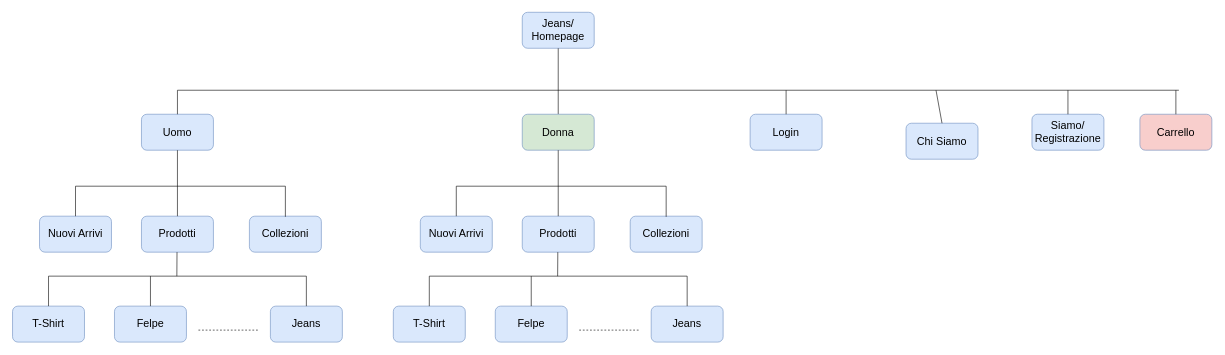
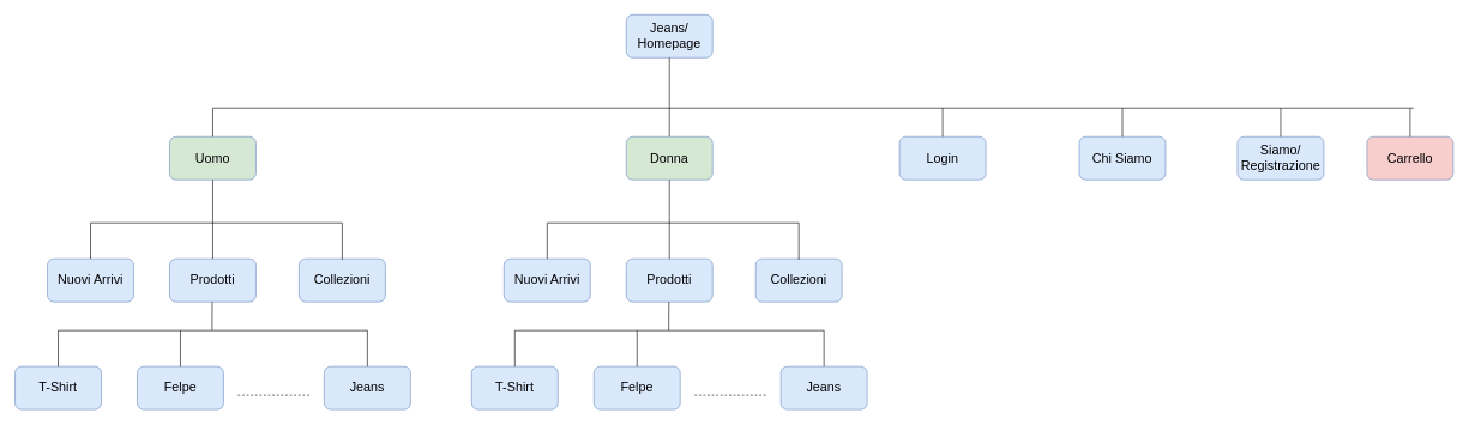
- <mxCell id="2" value="&lt;font style=&quot;font-size: 18px&quot;&gt;Uomo&lt;/font&gt;" style="rounded=1;whiteSpace=wrap;html=1;fillColor=#dae8fc;strokeColor=#6c8ebf;" parent="1" vertex="1"><mxGeometry x="235" y="190" width="120" height="60" as="geometry" /></mxCell>
+ <mxCell id="2" value="&lt;font style=&quot;font-size: 18px&quot;&gt;Uomo&lt;/font&gt;" style="rounded=1;whiteSpace=wrap;html=1;fillColor=#d5e8d4;strokeColor=#6c8ebf;" parent="1" vertex="1"><mxGeometry x="235" y="190" width="120" height="60" as="geometry" /></mxCell>
- <mxCell id="20" value="&lt;font style=&quot;font-size: 18px&quot;&gt;Chi Siamo&lt;/font&gt;" style="rounded=1;whiteSpace=wrap;html=1;fillColor=#dae8fc;strokeColor=#6c8ebf;" parent="1" vertex="1"><mxGeometry x="1510" y="205" width="120" height="60" as="geometry" /></mxCell>
+ <mxCell id="20" value="&lt;font style=&quot;font-size: 18px&quot;&gt;Chi Siamo&lt;/font&gt;" style="rounded=1;whiteSpace=wrap;html=1;fillColor=#dae8fc;strokeColor=#6c8ebf;" parent="1" vertex="1"><mxGeometry x="1500" y="190" width="120" height="60" as="geometry" /></mxCell>
